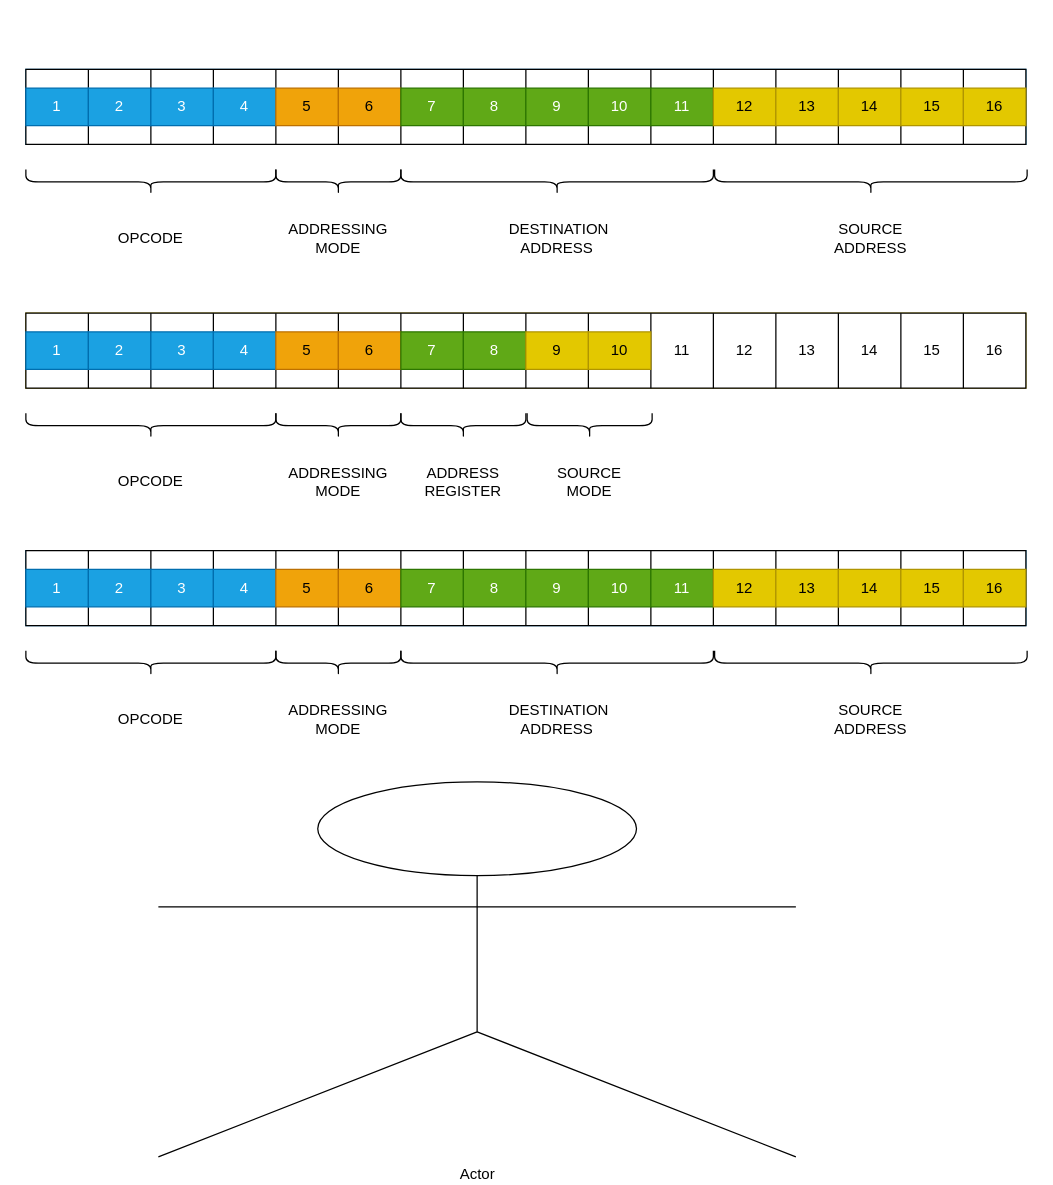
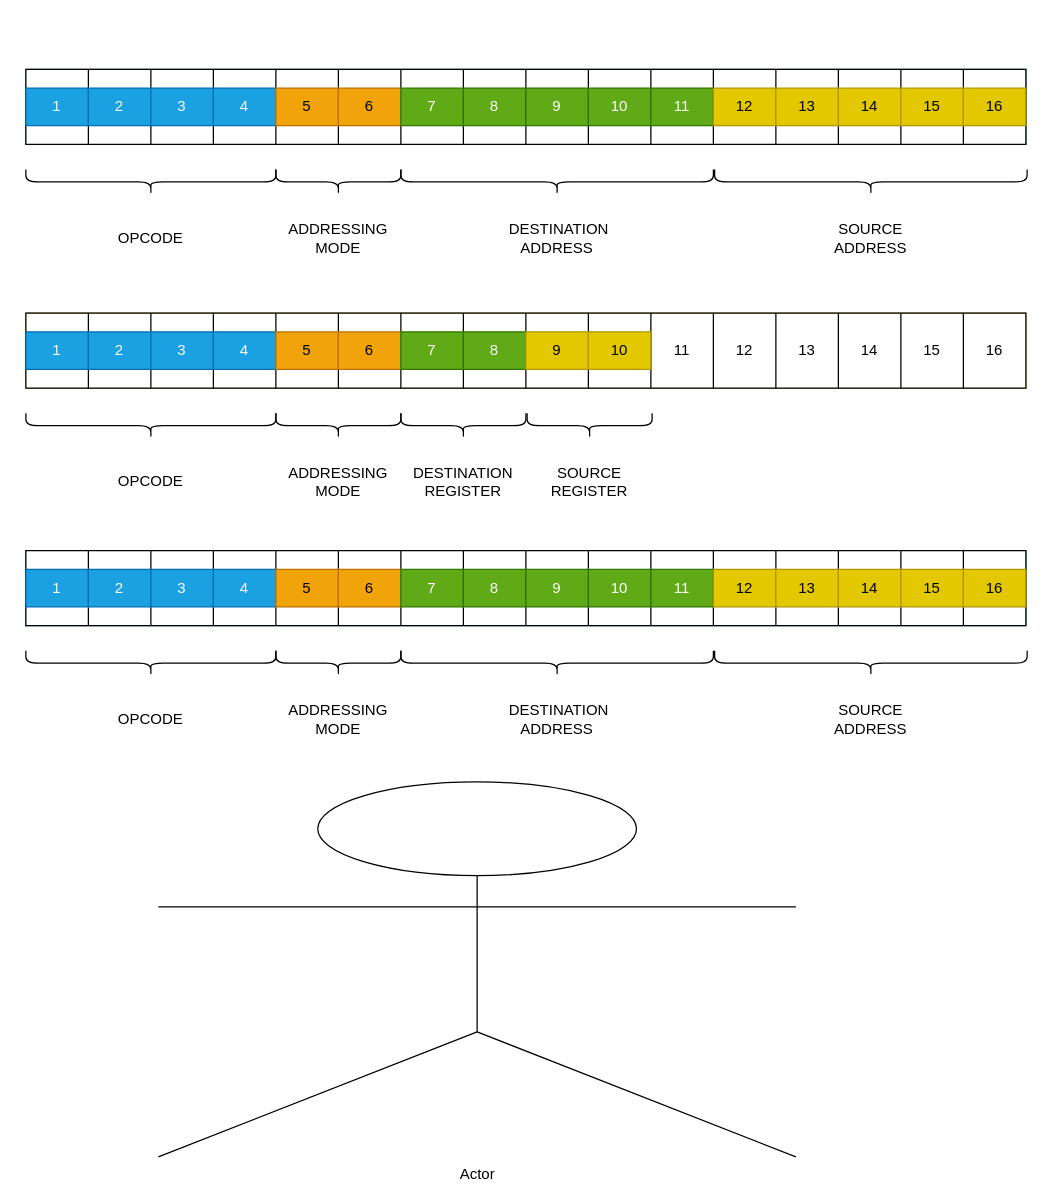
- <mxCell id="82" value="ADDRESS REGISTER" style="text;strokeColor=none;align=center;fillColor=none;html=1;verticalAlign=middle;whiteSpace=wrap;rounded=0;" parent="1" vertex="1"><mxGeometry x="340" y="370" width="60" height="30" as="geometry" /></mxCell>
+ <mxCell id="82" value="DESTINATION REGISTER" style="text;strokeColor=none;align=center;fillColor=none;html=1;verticalAlign=middle;whiteSpace=wrap;rounded=0;" parent="1" vertex="1"><mxGeometry x="340" y="370" width="60" height="30" as="geometry" /></mxCell>
- <mxCell id="83" value="SOURCE MODE" style="text;strokeColor=none;align=center;fillColor=none;html=1;verticalAlign=middle;whiteSpace=wrap;rounded=0;" parent="1" vertex="1"><mxGeometry x="441" y="370" width="60" height="30" as="geometry" /></mxCell>
+ <mxCell id="83" value="SOURCE REGISTER" style="text;strokeColor=none;align=center;fillColor=none;html=1;verticalAlign=middle;whiteSpace=wrap;rounded=0;" parent="1" vertex="1"><mxGeometry x="441" y="370" width="60" height="30" as="geometry" /></mxCell>
